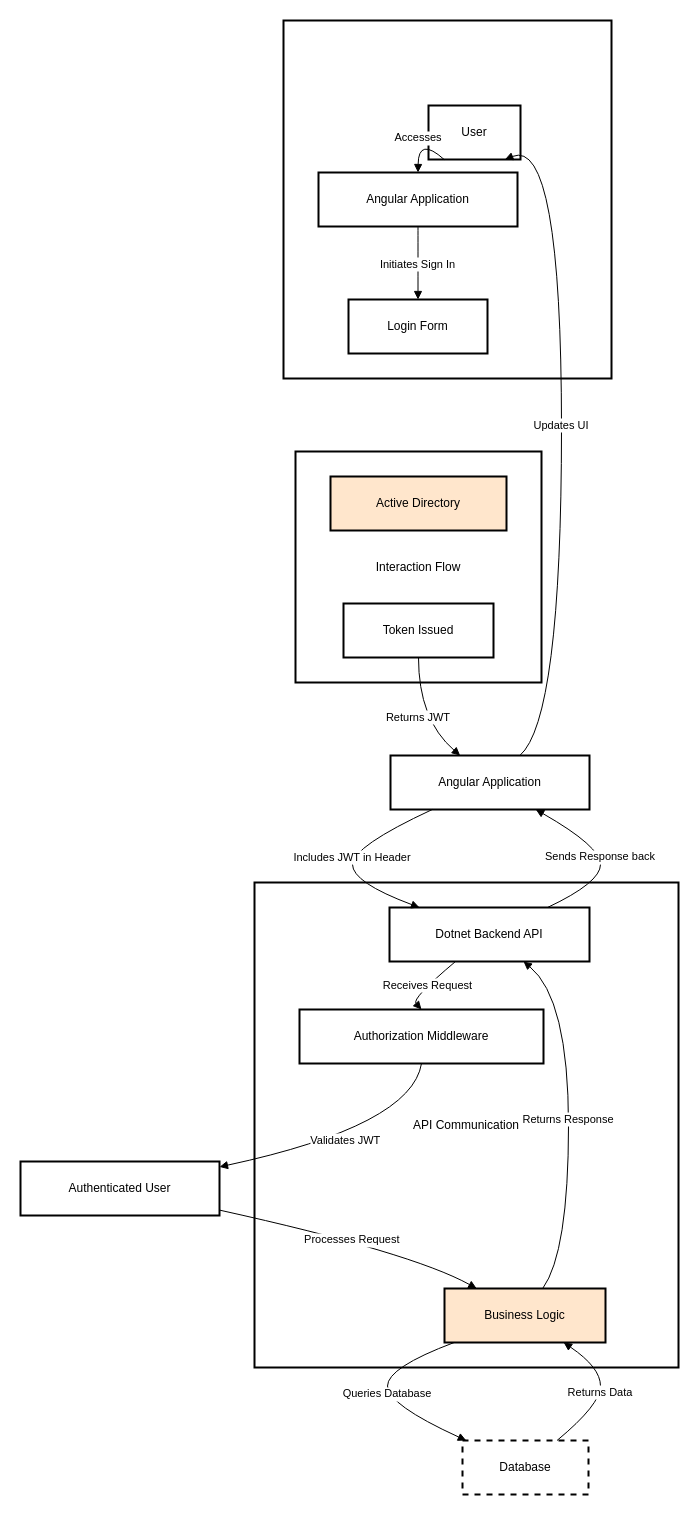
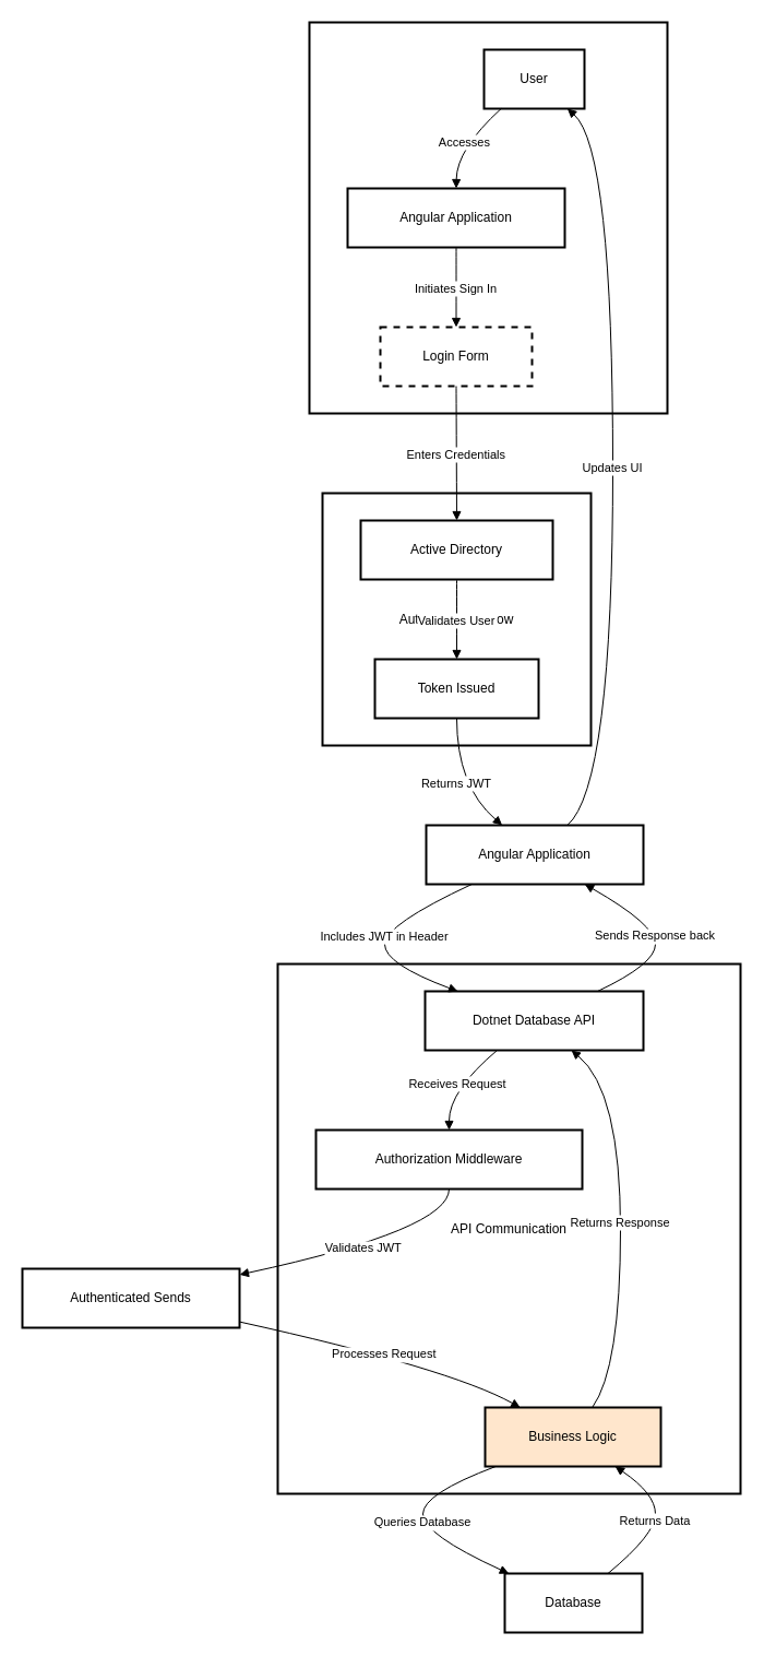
- <mxCell id="5" value="User" style="whiteSpace=wrap;strokeWidth=2;" vertex="1" parent="1"><mxGeometry x="428" y="105" width="92" height="54" as="geometry" /></mxCell>
+ <mxCell id="5" value="User" style="whiteSpace=wrap;strokeWidth=2;" vertex="1" parent="1"><mxGeometry x="443" y="45" width="92" height="54" as="geometry" /></mxCell>
- <mxCell id="7" value="Login Form" style="whiteSpace=wrap;strokeWidth=2;" vertex="1" parent="1"><mxGeometry x="348" y="299" width="139" height="54" as="geometry" /></mxCell>
+ <mxCell id="7" value="Login Form" style="whiteSpace=wrap;strokeWidth=2;dashed=1;" vertex="1" parent="1"><mxGeometry x="348" y="299" width="139" height="54" as="geometry" /></mxCell>
+ <mxCell id="18" value="Enters Credentials" style="curved=1;startArrow=none;endArrow=block;exitX=0.5;exitY=1;entryX=0.5;entryY=0;" edge="1" parent="1" source="7" target="8"><mxGeometry relative="1" as="geometry"><Array as="points" /></mxGeometry></mxCell>
- <mxCell id="8" value="Active Directory" style="whiteSpace=wrap;strokeWidth=2;fillColor=#ffe6cc;" vertex="1" parent="1"><mxGeometry x="330" y="476" width="176" height="54" as="geometry" /></mxCell>
+ <mxCell id="8" value="Active Directory" style="whiteSpace=wrap;strokeWidth=2;" vertex="1" parent="1"><mxGeometry x="330" y="476" width="176" height="54" as="geometry" /></mxCell>
+ <mxCell id="19" value="Validates User" style="curved=1;startArrow=none;endArrow=block;exitX=0.5;exitY=1;entryX=0.5;entryY=0;" edge="1" parent="1" source="8" target="9"><mxGeometry relative="1" as="geometry"><Array as="points" /></mxGeometry></mxCell>
- <mxCell id="3" value="Interaction Flow" style="whiteSpace=wrap;strokeWidth=2;" vertex="1" parent="1"><mxGeometry x="295" y="451" width="246" height="231" as="geometry" /></mxCell>
+ <mxCell id="3" value="Authentication Flow" style="whiteSpace=wrap;strokeWidth=2;" vertex="1" parent="1"><mxGeometry x="295" y="451" width="246" height="231" as="geometry" /></mxCell>
- <mxCell id="11" value="Dotnet Backend API" style="whiteSpace=wrap;strokeWidth=2;" vertex="1" parent="1"><mxGeometry x="389" y="907" width="200" height="54" as="geometry" /></mxCell>
+ <mxCell id="11" value="Dotnet Database API" style="whiteSpace=wrap;strokeWidth=2;" vertex="1" parent="1"><mxGeometry x="389" y="907" width="200" height="54" as="geometry" /></mxCell>
- <mxCell id="12" value="Authorization Middleware" style="whiteSpace=wrap;strokeWidth=2;" vertex="1" parent="1"><mxGeometry x="299" y="1009" width="244" height="54" as="geometry" /></mxCell>
+ <mxCell id="12" value="Authorization Middleware" style="whiteSpace=wrap;strokeWidth=2;" vertex="1" parent="1"><mxGeometry x="289" y="1034" width="244" height="54" as="geometry" /></mxCell>
- <mxCell id="13" value="Authenticated User" style="whiteSpace=wrap;strokeWidth=2;" vertex="1" parent="1"><mxGeometry x="20" y="1161" width="199" height="54" as="geometry" /></mxCell>
+ <mxCell id="13" value="Authenticated Sends" style="whiteSpace=wrap;strokeWidth=2;" vertex="1" parent="1"><mxGeometry x="20" y="1161" width="199" height="54" as="geometry" /></mxCell>
- <mxCell id="15" value="Database" style="whiteSpace=wrap;strokeWidth=2;dashed=1;" vertex="1" parent="1"><mxGeometry x="462" y="1440" width="126" height="54" as="geometry" /></mxCell>
+ <mxCell id="15" value="Database" style="whiteSpace=wrap;strokeWidth=2;" vertex="1" parent="1"><mxGeometry x="462" y="1440" width="126" height="54" as="geometry" /></mxCell>
